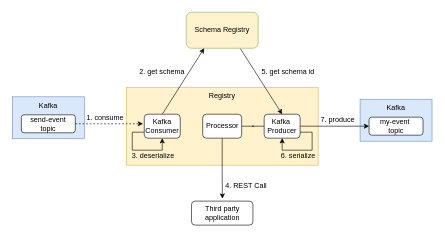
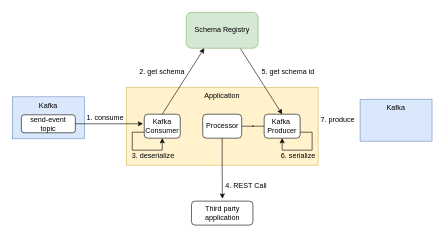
- <mxCell id="5" value="Schema Registry" style="rounded=1;whiteSpace=wrap;html=1;fillColor=#fff2cc;strokeColor=#82b366;" parent="1" vertex="1"><mxGeometry x="310" y="20" width="120" height="60" as="geometry" /></mxCell>
+ <mxCell id="5" value="Schema Registry" style="rounded=1;whiteSpace=wrap;html=1;fillColor=#d5e8d4;strokeColor=#82b366;" parent="1" vertex="1"><mxGeometry x="310" y="20" width="120" height="60" as="geometry" /></mxCell>
- <mxCell id="17" value="Registry" style="text;html=1;align=center;verticalAlign=middle;whiteSpace=wrap;rounded=0;" vertex="1" parent="1"><mxGeometry x="340" y="145" width="60" height="30" as="geometry" /></mxCell>
+ <mxCell id="17" value="Application" style="text;html=1;align=center;verticalAlign=middle;whiteSpace=wrap;rounded=0;" vertex="1" parent="1"><mxGeometry x="340" y="145" width="60" height="30" as="geometry" /></mxCell>
- <mxCell id="21" style="edgeStyle=orthogonalEdgeStyle;rounded=0;orthogonalLoop=1;jettySize=auto;html=1;exitX=1;exitY=0.5;exitDx=0;exitDy=0;entryX=-0.036;entryY=0.399;entryDx=0;entryDy=0;entryPerimeter=0;dashed=1;" edge="1" parent="1" source="6" target="12"><mxGeometry relative="1" as="geometry" /></mxCell>
+ <mxCell id="21" style="edgeStyle=orthogonalEdgeStyle;rounded=0;orthogonalLoop=1;jettySize=auto;html=1;exitX=1;exitY=0.5;exitDx=0;exitDy=0;entryX=-0.036;entryY=0.399;entryDx=0;entryDy=0;entryPerimeter=0;" edge="1" parent="1" source="6" target="12"><mxGeometry relative="1" as="geometry" /></mxCell>
- <mxCell id="13" style="edgeStyle=orthogonalEdgeStyle;rounded=0;orthogonalLoop=1;jettySize=auto;html=1;exitX=1;exitY=0.5;exitDx=0;exitDy=0;entryX=0;entryY=0.5;entryDx=0;entryDy=0;" edge="1" parent="1" source="14" target="9"><mxGeometry relative="1" as="geometry" /></mxCell>
- <mxCell id="9" value="my-event&amp;nbsp;&lt;div&gt;topic&lt;/div&gt;" style="rounded=1;whiteSpace=wrap;html=1;" vertex="1" parent="1"><mxGeometry x="615" y="195" width="90" height="30" as="geometry" /></mxCell>
